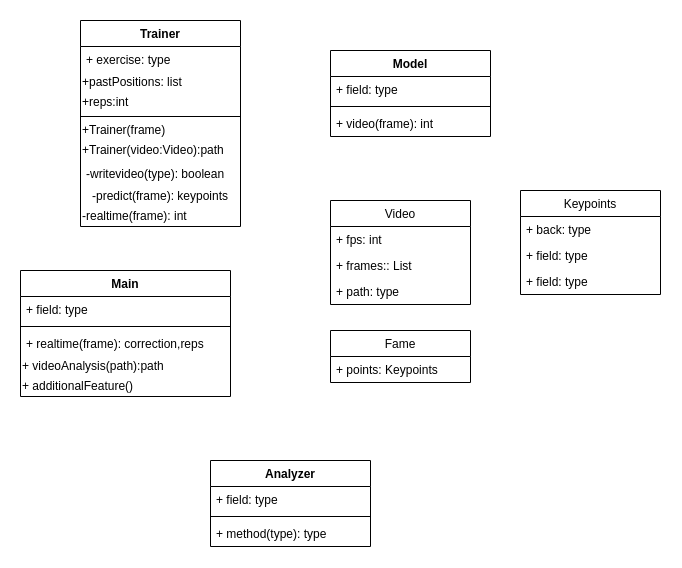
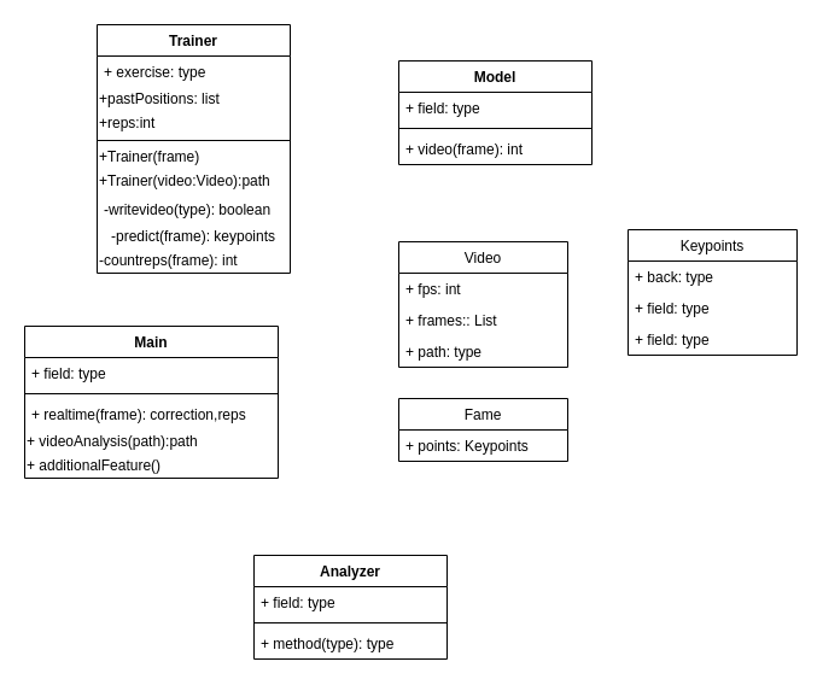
- <mxCell id="15" value="-realtime(frame): int" style="text;html=1;strokeColor=none;fillColor=none;align=left;verticalAlign=middle;whiteSpace=wrap;rounded=0;" vertex="1" parent="6"><mxGeometry y="186" width="160" height="20" as="geometry" /></mxCell>
+ <mxCell id="15" value="-countreps(frame): int" style="text;html=1;strokeColor=none;fillColor=none;align=left;verticalAlign=middle;whiteSpace=wrap;rounded=0;" vertex="1" parent="6"><mxGeometry y="186" width="160" height="20" as="geometry" /></mxCell>
